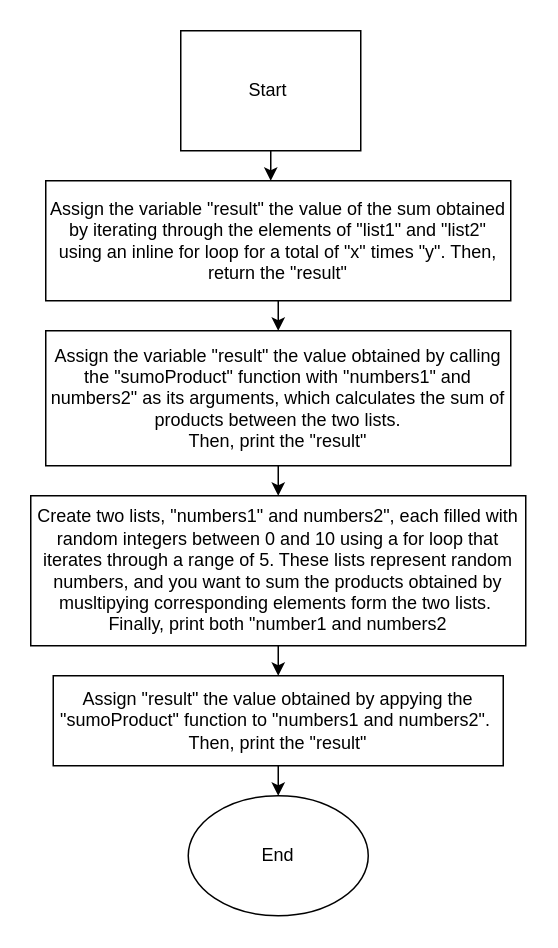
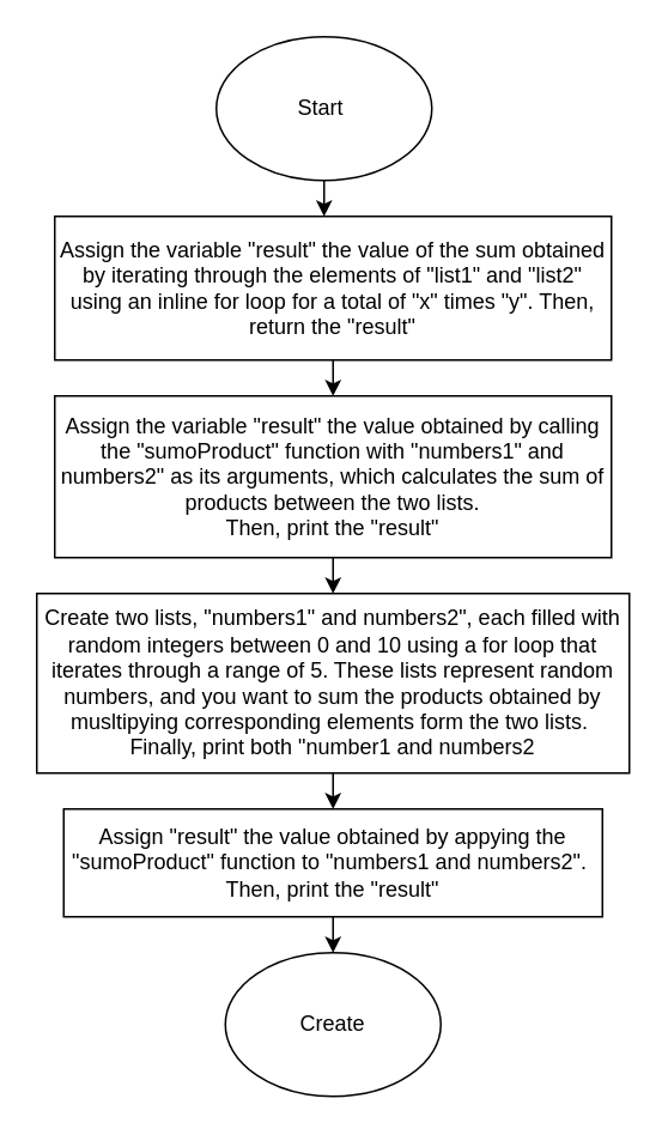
- <mxCell id="3" value="Start&amp;nbsp;" style="whiteSpace=wrap;html=1;rounded=0;" vertex="1" parent="1"><mxGeometry x="120" y="20" width="120" height="80" as="geometry" /></mxCell>
+ <mxCell id="3" value="Start&amp;nbsp;" style="ellipse;whiteSpace=wrap;html=1;" vertex="1" parent="1"><mxGeometry x="120" y="20" width="120" height="80" as="geometry" /></mxCell>
- <mxCell id="12" value="End" style="ellipse;whiteSpace=wrap;html=1;" vertex="1" parent="1"><mxGeometry x="125" y="530" width="120" height="80" as="geometry" /></mxCell>
+ <mxCell id="12" value="Create" style="ellipse;whiteSpace=wrap;html=1;" vertex="1" parent="1"><mxGeometry x="125" y="530" width="120" height="80" as="geometry" /></mxCell>
